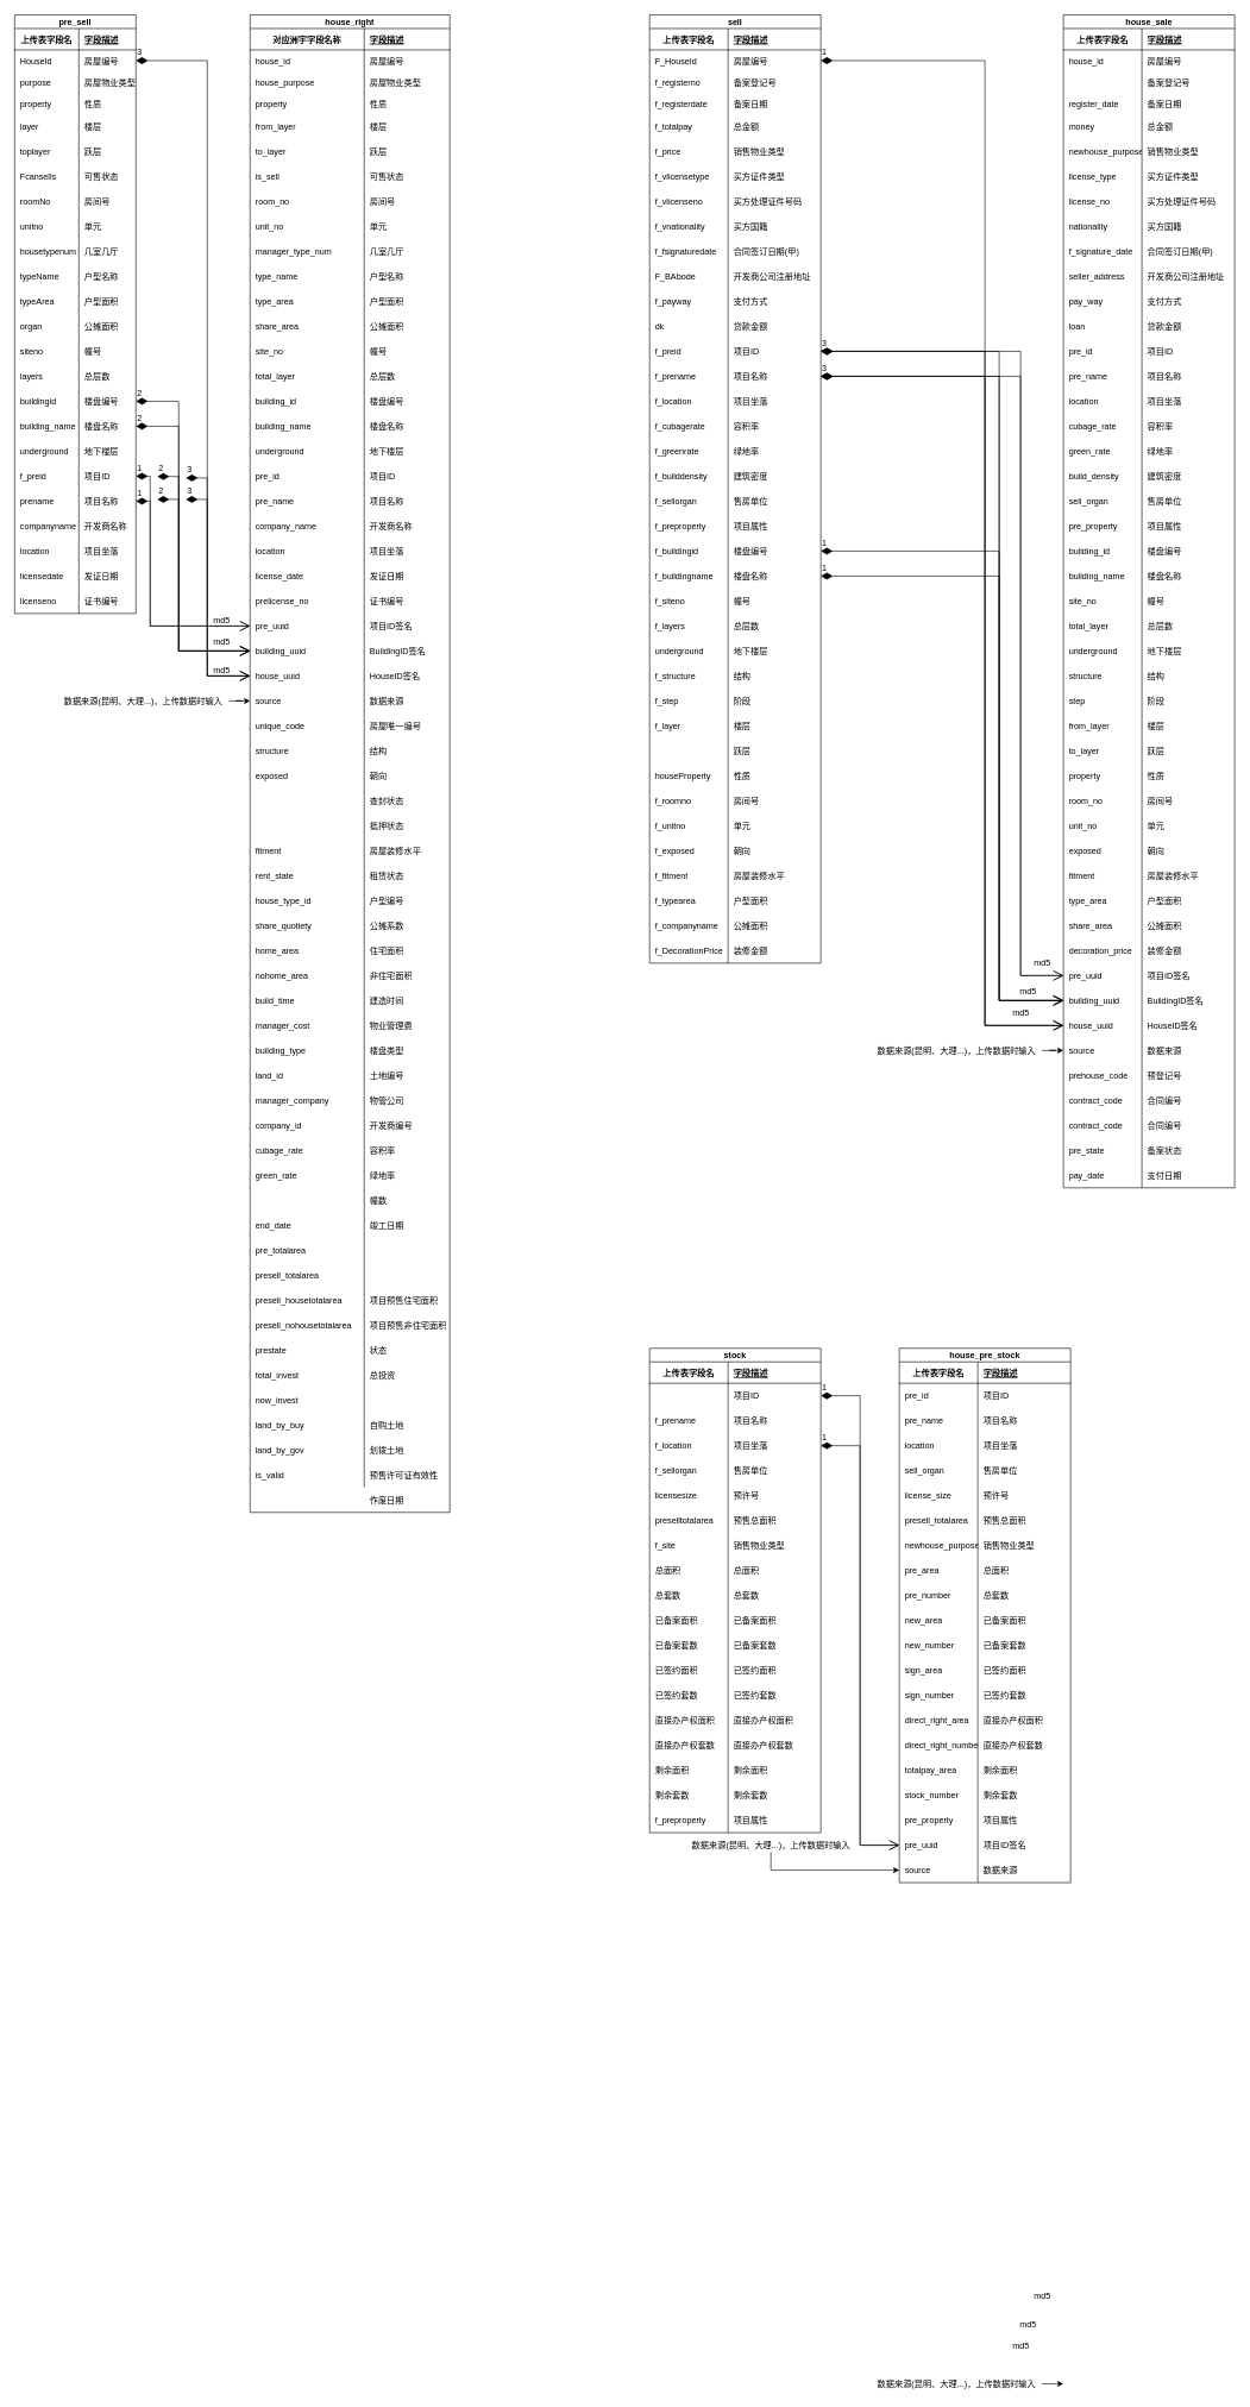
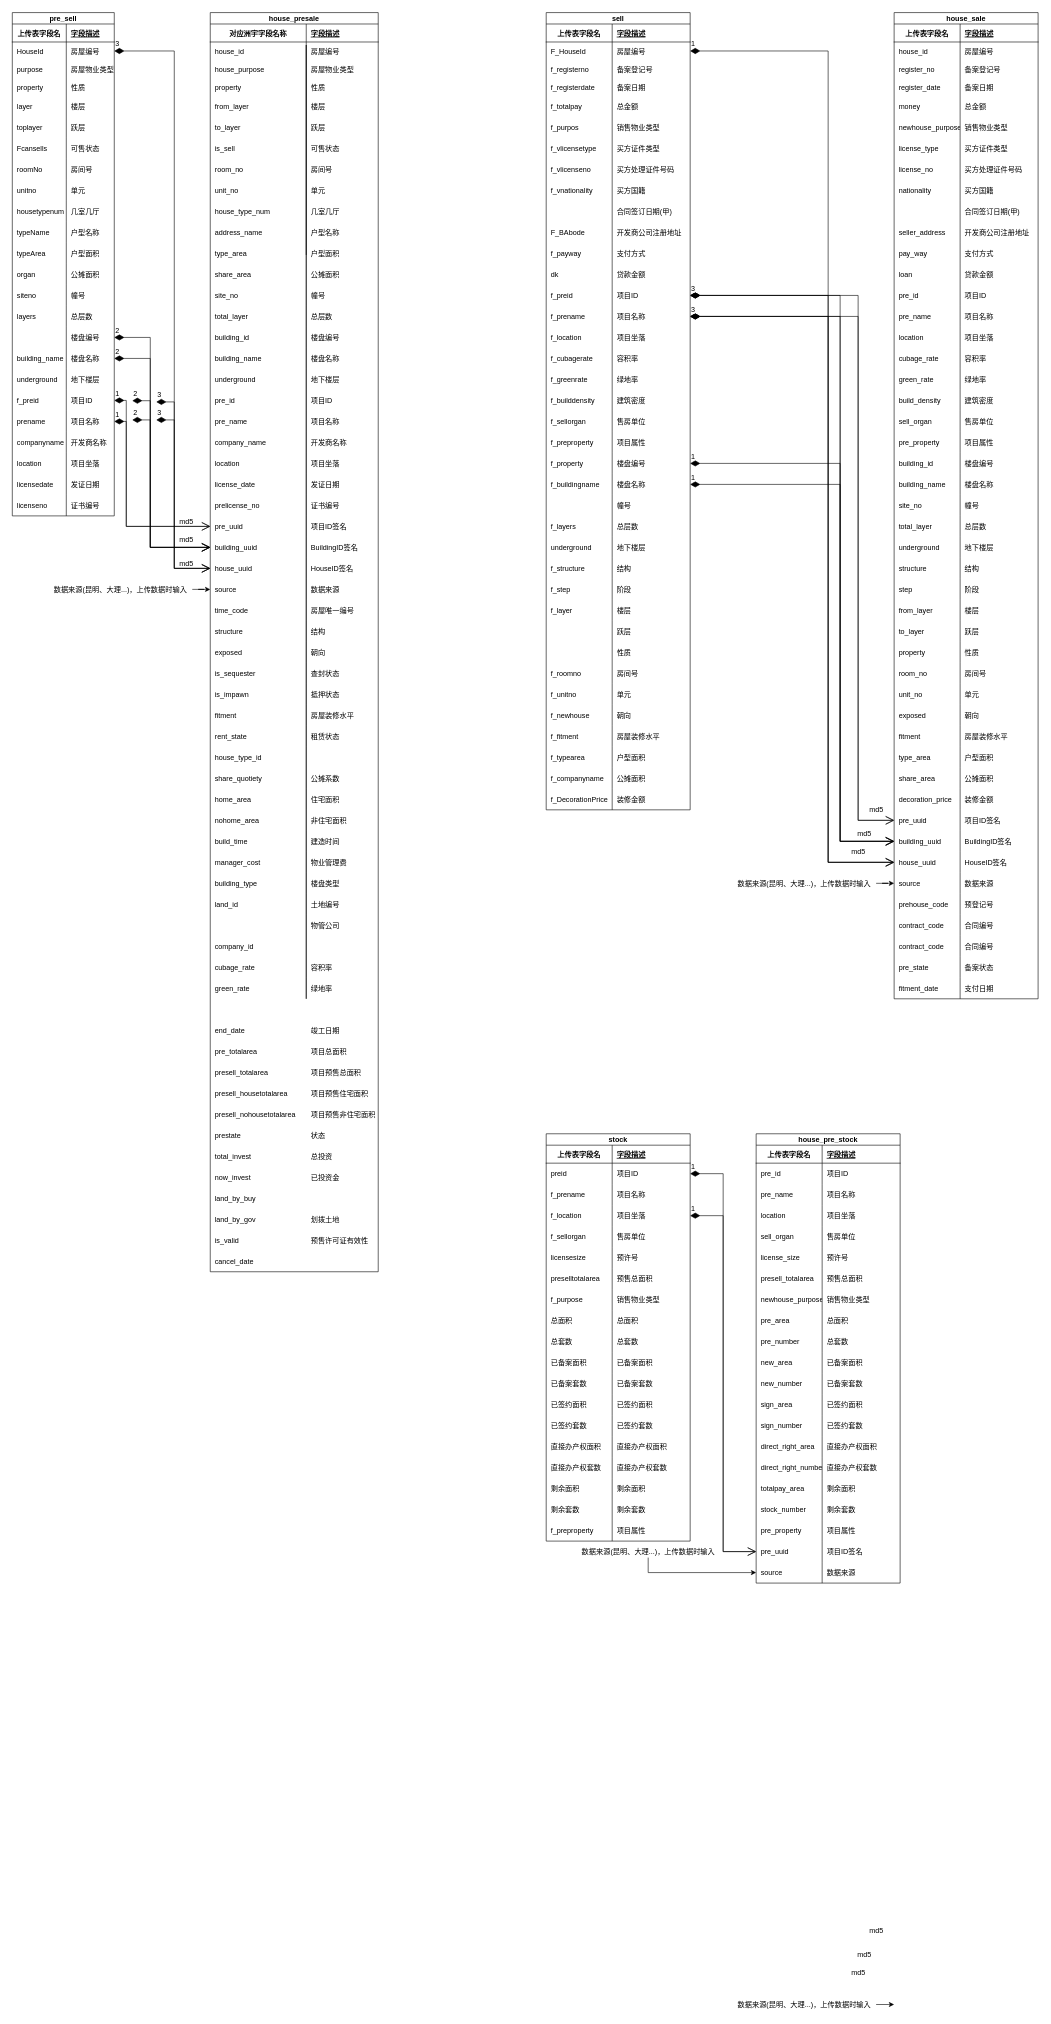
- <mxCell id="75" value="house_right" style="shape=table;startSize=19;container=1;collapsible=1;childLayout=tableLayout;fixedRows=1;rowLines=0;fontStyle=1;align=center;resizeLast=1;flipH=0;flipV=0;aspect=fixed;spacingLeft=0;spacing=0;fontSize=12;" vertex="1" parent="1"><mxGeometry x="350" y="20" width="280" height="2099" as="geometry"><mxRectangle x="290" y="-1689" width="130" height="1364" as="alternateBounds" /></mxGeometry></mxCell>
+ <mxCell id="75" value="house_presale" style="shape=table;startSize=19;container=1;collapsible=1;childLayout=tableLayout;fixedRows=1;rowLines=0;fontStyle=1;align=center;resizeLast=1;flipH=0;flipV=0;aspect=fixed;spacingLeft=0;spacing=0;fontSize=12;" vertex="1" parent="1"><mxGeometry x="350" y="20" width="280" height="2099" as="geometry"><mxRectangle x="290" y="-1689" width="130" height="1364" as="alternateBounds" /></mxGeometry></mxCell>
+ <mxCell id="393" value="register_no" style="shape=partialRectangle;connectable=0;fillColor=none;top=0;left=0;bottom=0;right=0;editable=1;overflow=hidden;align=left;spacingLeft=6;" vertex="1" parent="392"><mxGeometry width="110" height="30" as="geometry" /></mxCell>
- <mxCell id="286" value="f_price" style="shape=partialRectangle;connectable=0;fillColor=none;top=0;left=0;bottom=0;right=0;editable=1;overflow=hidden;align=left;spacingLeft=6;" vertex="1" parent="285"><mxGeometry width="110" height="35" as="geometry" /></mxCell>
+ <mxCell id="286" value="f_purpos" style="shape=partialRectangle;connectable=0;fillColor=none;top=0;left=0;bottom=0;right=0;editable=1;overflow=hidden;align=left;spacingLeft=6;" vertex="1" parent="285"><mxGeometry width="110" height="35" as="geometry" /></mxCell>
- <mxCell id="298" value="f_fsignaturedate" style="shape=partialRectangle;connectable=0;fillColor=none;top=0;left=0;bottom=0;right=0;editable=1;overflow=hidden;align=left;spacingLeft=6;" vertex="1" parent="297"><mxGeometry width="110" height="35" as="geometry" /></mxCell>
- <mxCell id="414" value="f_signature_date" style="shape=partialRectangle;connectable=0;fillColor=none;top=0;left=0;bottom=0;right=0;editable=1;overflow=hidden;align=left;spacingLeft=6;" vertex="1" parent="413"><mxGeometry width="110" height="35" as="geometry" /></mxCell>
- <mxCell id="104" value="manager_type_num" style="shape=partialRectangle;connectable=0;fillColor=none;top=0;left=0;bottom=0;right=0;editable=1;overflow=hidden;align=left;spacingLeft=6;" vertex="1" parent="103"><mxGeometry width="160" height="35" as="geometry" /></mxCell>
+ <mxCell id="104" value="house_type_num" style="shape=partialRectangle;connectable=0;fillColor=none;top=0;left=0;bottom=0;right=0;editable=1;overflow=hidden;align=left;spacingLeft=6;" vertex="1" parent="103"><mxGeometry width="160" height="35" as="geometry" /></mxCell>
- <mxCell id="107" value="type_name" style="shape=partialRectangle;connectable=0;fillColor=none;top=0;left=0;bottom=0;right=0;editable=1;overflow=hidden;align=left;spacingLeft=6;" vertex="1" parent="106"><mxGeometry width="160" height="35" as="geometry" /></mxCell>
+ <mxCell id="107" value="address_name" style="shape=partialRectangle;connectable=0;fillColor=none;top=0;left=0;bottom=0;right=0;editable=1;overflow=hidden;align=left;spacingLeft=6;" vertex="1" parent="106"><mxGeometry width="160" height="35" as="geometry" /></mxCell>
- <mxCell id="49" value="buildingid" style="shape=partialRectangle;connectable=0;fillColor=none;top=0;left=0;bottom=0;right=0;editable=1;overflow=hidden;align=left;spacingLeft=6;" vertex="1" parent="48"><mxGeometry width="90" height="35" as="geometry" /></mxCell>
- <mxCell id="334" value="f_buildingid" style="shape=partialRectangle;connectable=0;fillColor=none;top=0;left=0;bottom=0;right=0;editable=1;overflow=hidden;align=left;spacingLeft=6;" vertex="1" parent="333"><mxGeometry width="110" height="35" as="geometry" /></mxCell>
+ <mxCell id="334" value="f_property" style="shape=partialRectangle;connectable=0;fillColor=none;top=0;left=0;bottom=0;right=0;editable=1;overflow=hidden;align=left;spacingLeft=6;" vertex="1" parent="333"><mxGeometry width="110" height="35" as="geometry" /></mxCell>
- <mxCell id="340" value="f_siteno" style="shape=partialRectangle;connectable=0;fillColor=none;top=0;left=0;bottom=0;right=0;editable=1;overflow=hidden;align=left;spacingLeft=6;" vertex="1" parent="339"><mxGeometry width="110" height="35" as="geometry" /></mxCell>
- <mxCell id="161" value="unique_code" style="shape=partialRectangle;connectable=0;fillColor=none;top=0;left=0;bottom=0;right=0;editable=1;overflow=hidden;align=left;spacingLeft=6;" vertex="1" parent="160"><mxGeometry width="160" height="35" as="geometry" /></mxCell>
+ <mxCell id="161" value="time_code" style="shape=partialRectangle;connectable=0;fillColor=none;top=0;left=0;bottom=0;right=0;editable=1;overflow=hidden;align=left;spacingLeft=6;" vertex="1" parent="160"><mxGeometry width="160" height="35" as="geometry" /></mxCell>
- <mxCell id="360" value="houseProperty" style="shape=partialRectangle;connectable=0;fillColor=none;top=0;left=0;bottom=0;right=0;editable=1;overflow=hidden;align=left;spacingLeft=6;" vertex="1" parent="359"><mxGeometry width="110" height="35" as="geometry" /></mxCell>
+ <mxCell id="170" value="is_sequester" style="shape=partialRectangle;connectable=0;fillColor=none;top=0;left=0;bottom=0;right=0;editable=1;overflow=hidden;align=left;spacingLeft=6;" vertex="1" parent="169"><mxGeometry width="160" height="35" as="geometry" /></mxCell>
+ <mxCell id="173" value="is_impawn" style="shape=partialRectangle;connectable=0;fillColor=none;top=0;left=0;bottom=0;right=0;editable=1;overflow=hidden;align=left;spacingLeft=6;" vertex="1" parent="172"><mxGeometry width="160" height="35" as="geometry" /></mxCell>
- <mxCell id="369" value="f_exposed" style="shape=partialRectangle;connectable=0;fillColor=none;top=0;left=0;bottom=0;right=0;editable=1;overflow=hidden;align=left;spacingLeft=6;" vertex="1" parent="368"><mxGeometry width="110" height="35" as="geometry" /></mxCell>
+ <mxCell id="369" value="f_newhouse" style="shape=partialRectangle;connectable=0;fillColor=none;top=0;left=0;bottom=0;right=0;editable=1;overflow=hidden;align=left;spacingLeft=6;" vertex="1" parent="368"><mxGeometry width="110" height="35" as="geometry" /></mxCell>
- <mxCell id="183" value="户型编号" style="shape=partialRectangle;connectable=0;fillColor=none;top=0;left=0;bottom=0;right=0;align=left;spacingLeft=6;overflow=hidden;" vertex="1" parent="181"><mxGeometry x="160" width="120" height="35" as="geometry" /></mxCell>
- <mxCell id="206" value="manager_company" style="shape=partialRectangle;connectable=0;fillColor=none;top=0;left=0;bottom=0;right=0;editable=1;overflow=hidden;align=left;spacingLeft=6;" vertex="1" parent="205"><mxGeometry width="160" height="35" as="geometry" /></mxCell>
- <mxCell id="210" value="开发商编号" style="shape=partialRectangle;connectable=0;fillColor=none;top=0;left=0;bottom=0;right=0;align=left;spacingLeft=6;overflow=hidden;" vertex="1" parent="208"><mxGeometry x="160" width="120" height="35" as="geometry" /></mxCell>
- <mxCell id="525" value="pay_date" style="shape=partialRectangle;connectable=0;fillColor=none;top=0;left=0;bottom=0;right=0;editable=1;overflow=hidden;align=left;spacingLeft=6;" vertex="1" parent="524"><mxGeometry width="110" height="35" as="geometry" /></mxCell>
+ <mxCell id="525" value="fitment_date" style="shape=partialRectangle;connectable=0;fillColor=none;top=0;left=0;bottom=0;right=0;editable=1;overflow=hidden;align=left;spacingLeft=6;" vertex="1" parent="524"><mxGeometry width="110" height="35" as="geometry" /></mxCell>
- <mxCell id="218" value="幢数" style="shape=partialRectangle;connectable=0;fillColor=none;top=0;left=0;bottom=0;right=0;align=left;spacingLeft=6;overflow=hidden;" vertex="1" parent="217"><mxGeometry x="160" width="120" height="35" as="geometry" /></mxCell>
+ <mxCell id="224" value="项目总面积" style="shape=partialRectangle;connectable=0;fillColor=none;top=0;left=0;bottom=0;right=0;align=left;spacingLeft=6;overflow=hidden;" vertex="1" parent="222"><mxGeometry x="160" width="120" height="35" as="geometry" /></mxCell>
+ <mxCell id="227" value="项目预售总面积" style="shape=partialRectangle;connectable=0;fillColor=none;top=0;left=0;bottom=0;right=0;align=left;spacingLeft=6;overflow=hidden;" vertex="1" parent="225"><mxGeometry x="160" width="120" height="35" as="geometry" /></mxCell>
+ <mxCell id="544" value="preid" style="shape=partialRectangle;connectable=0;fillColor=none;top=0;left=0;bottom=0;right=0;editable=1;overflow=hidden;align=left;spacingLeft=6;" vertex="1" parent="543"><mxGeometry width="110" height="35" as="geometry" /></mxCell>
+ <mxCell id="242" value="已投资金" style="shape=partialRectangle;connectable=0;fillColor=none;top=0;left=0;bottom=0;right=0;align=left;spacingLeft=6;overflow=hidden;" vertex="1" parent="240"><mxGeometry x="160" width="120" height="35" as="geometry" /></mxCell>
- <mxCell id="245" value="自购土地" style="shape=partialRectangle;connectable=0;fillColor=none;top=0;left=0;bottom=0;right=0;align=left;spacingLeft=6;overflow=hidden;" vertex="1" parent="243"><mxGeometry x="160" width="120" height="35" as="geometry" /></mxCell>
+ <mxCell id="253" value="cancel_date" style="shape=partialRectangle;connectable=0;fillColor=none;top=0;left=0;bottom=0;right=0;editable=1;overflow=hidden;align=left;spacingLeft=6;" vertex="1" parent="252"><mxGeometry width="160" height="35" as="geometry" /></mxCell>
- <mxCell id="254" value="作废日期" style="shape=partialRectangle;connectable=0;fillColor=none;top=0;left=0;bottom=0;right=0;align=left;spacingLeft=6;overflow=hidden;" vertex="1" parent="252"><mxGeometry x="160" width="120" height="35" as="geometry" /></mxCell>
- <mxCell id="562" value="f_site" style="shape=partialRectangle;connectable=0;fillColor=none;top=0;left=0;bottom=0;right=0;editable=1;overflow=hidden;align=left;spacingLeft=6;" vertex="1" parent="561"><mxGeometry width="110" height="35" as="geometry" /></mxCell>
+ <mxCell id="562" value="f_purpose" style="shape=partialRectangle;connectable=0;fillColor=none;top=0;left=0;bottom=0;right=0;editable=1;overflow=hidden;align=left;spacingLeft=6;" vertex="1" parent="561"><mxGeometry width="110" height="35" as="geometry" /></mxCell>
